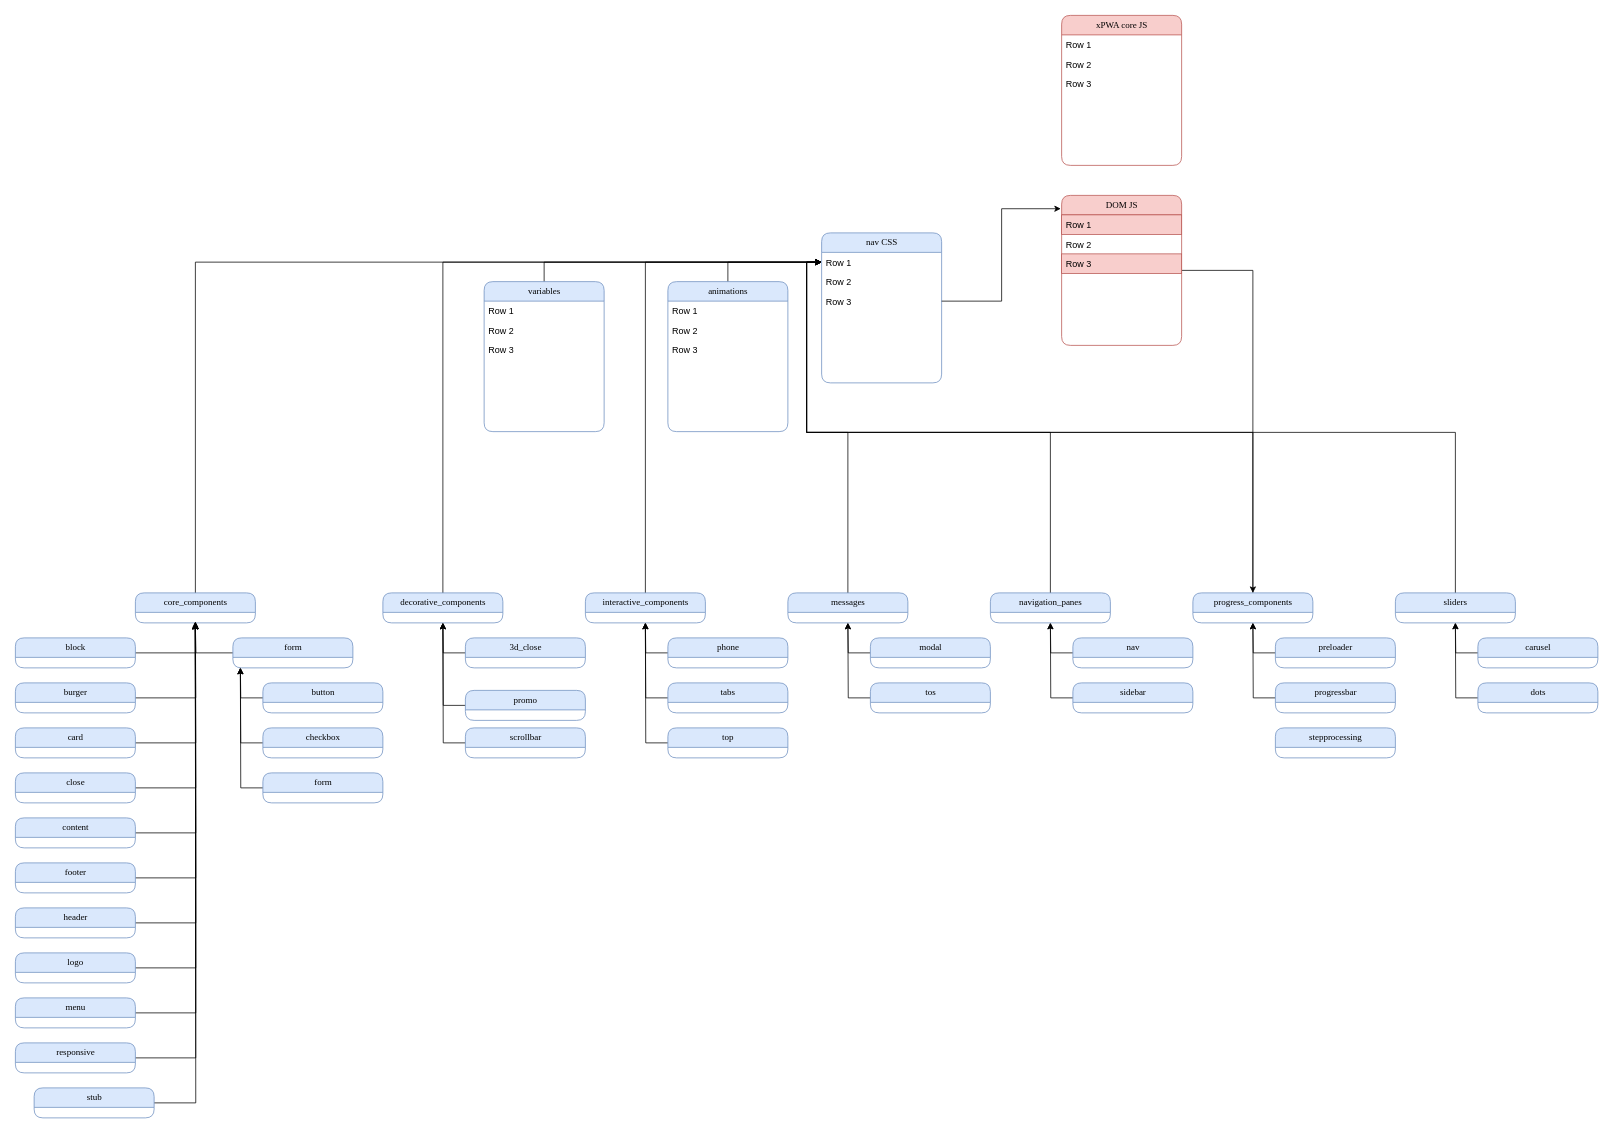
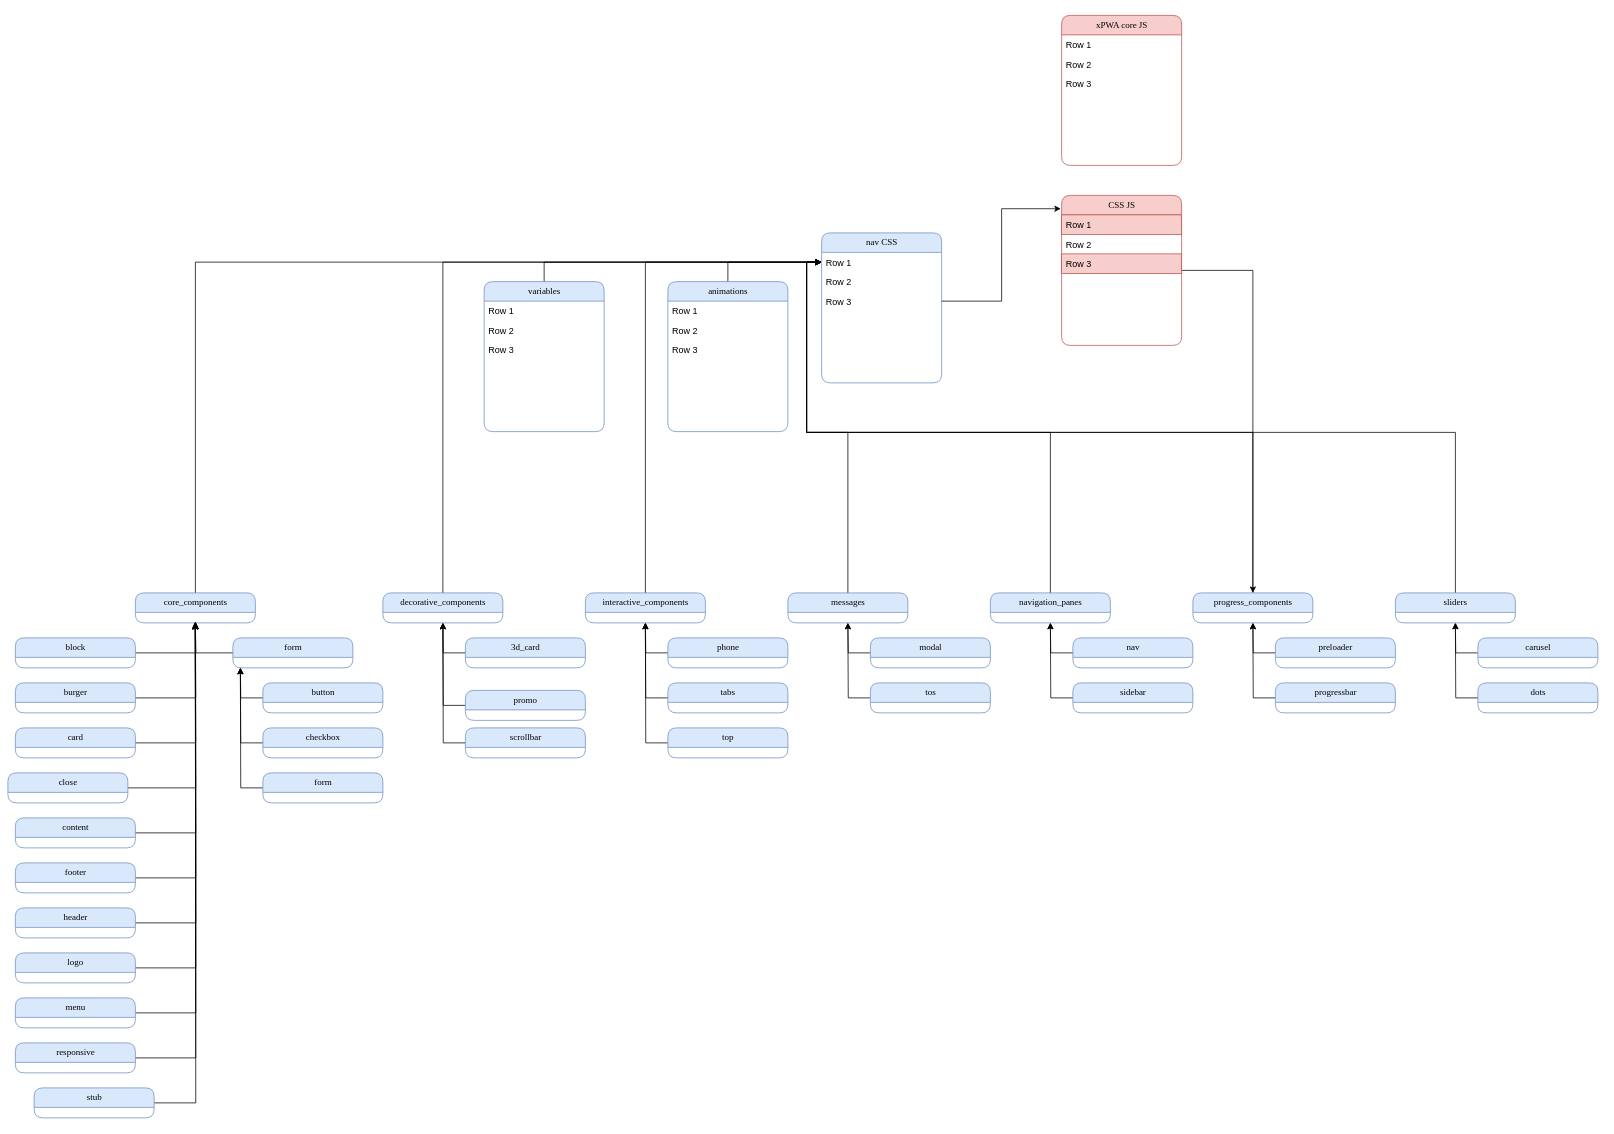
- <mxCell id="7" value="DOM JS" style="swimlane;html=1;fontStyle=0;childLayout=stackLayout;horizontal=1;startSize=26;fillColor=#f8cecc;horizontalStack=0;resizeParent=1;resizeLast=0;collapsible=1;marginBottom=0;swimlaneFillColor=#ffffff;align=center;rounded=1;shadow=0;comic=0;labelBackgroundColor=none;strokeWidth=1;fontFamily=Verdana;fontSize=12;strokeColor=#b85450;" vertex="1" parent="1"><mxGeometry x="1415" y="260" width="160" height="200" as="geometry"><mxRectangle x="590" y="80" width="120" height="30" as="alternateBounds" /></mxGeometry></mxCell>
+ <mxCell id="7" value="CSS JS" style="swimlane;html=1;fontStyle=0;childLayout=stackLayout;horizontal=1;startSize=26;fillColor=#f8cecc;horizontalStack=0;resizeParent=1;resizeLast=0;collapsible=1;marginBottom=0;swimlaneFillColor=#ffffff;align=center;rounded=1;shadow=0;comic=0;labelBackgroundColor=none;strokeWidth=1;fontFamily=Verdana;fontSize=12;strokeColor=#b85450;" vertex="1" parent="1"><mxGeometry x="1415" y="260" width="160" height="200" as="geometry"><mxRectangle x="590" y="80" width="120" height="30" as="alternateBounds" /></mxGeometry></mxCell>
- <mxCell id="61" value="3d_close" style="swimlane;html=1;fontStyle=0;childLayout=stackLayout;horizontal=1;startSize=26;fillColor=#dae8fc;horizontalStack=0;resizeParent=1;resizeLast=0;collapsible=1;marginBottom=0;swimlaneFillColor=#ffffff;align=center;rounded=1;shadow=0;comic=0;labelBackgroundColor=none;strokeWidth=1;fontFamily=Verdana;fontSize=12;strokeColor=#6c8ebf;" vertex="1" parent="1"><mxGeometry x="620" y="850" width="160" height="40" as="geometry"><mxRectangle x="590" y="80" width="120" height="30" as="alternateBounds" /></mxGeometry></mxCell>
+ <mxCell id="61" value="3d_card" style="swimlane;html=1;fontStyle=0;childLayout=stackLayout;horizontal=1;startSize=26;fillColor=#dae8fc;horizontalStack=0;resizeParent=1;resizeLast=0;collapsible=1;marginBottom=0;swimlaneFillColor=#ffffff;align=center;rounded=1;shadow=0;comic=0;labelBackgroundColor=none;strokeWidth=1;fontFamily=Verdana;fontSize=12;strokeColor=#6c8ebf;" vertex="1" parent="1"><mxGeometry x="620" y="850" width="160" height="40" as="geometry"><mxRectangle x="590" y="80" width="120" height="30" as="alternateBounds" /></mxGeometry></mxCell>
- <mxCell id="92" value="stepprocessing" style="swimlane;html=1;fontStyle=0;childLayout=stackLayout;horizontal=1;startSize=26;fillColor=#dae8fc;horizontalStack=0;resizeParent=1;resizeLast=0;collapsible=1;marginBottom=0;swimlaneFillColor=#ffffff;align=center;rounded=1;shadow=0;comic=0;labelBackgroundColor=none;strokeWidth=1;fontFamily=Verdana;fontSize=12;strokeColor=#6c8ebf;" vertex="1" parent="1"><mxGeometry x="1700" y="970" width="160" height="40" as="geometry"><mxRectangle x="590" y="80" width="120" height="30" as="alternateBounds" /></mxGeometry></mxCell>
- <mxCell id="34" value="close" style="swimlane;html=1;fontStyle=0;childLayout=stackLayout;horizontal=1;startSize=26;fillColor=#dae8fc;horizontalStack=0;resizeParent=1;resizeLast=0;collapsible=1;marginBottom=0;swimlaneFillColor=#ffffff;align=center;rounded=1;shadow=0;comic=0;labelBackgroundColor=none;strokeWidth=1;fontFamily=Verdana;fontSize=12;strokeColor=#6c8ebf;" vertex="1" parent="1"><mxGeometry x="20" y="1030" width="160" height="40" as="geometry"><mxRectangle x="590" y="80" width="120" height="30" as="alternateBounds" /></mxGeometry></mxCell>
+ <mxCell id="34" value="close" style="swimlane;html=1;fontStyle=0;childLayout=stackLayout;horizontal=1;startSize=26;fillColor=#dae8fc;horizontalStack=0;resizeParent=1;resizeLast=0;collapsible=1;marginBottom=0;swimlaneFillColor=#ffffff;align=center;rounded=1;shadow=0;comic=0;labelBackgroundColor=none;strokeWidth=1;fontFamily=Verdana;fontSize=12;strokeColor=#6c8ebf;" vertex="1" parent="1"><mxGeometry x="10" y="1030" width="160" height="40" as="geometry"><mxRectangle x="590" y="80" width="120" height="30" as="alternateBounds" /></mxGeometry></mxCell>
